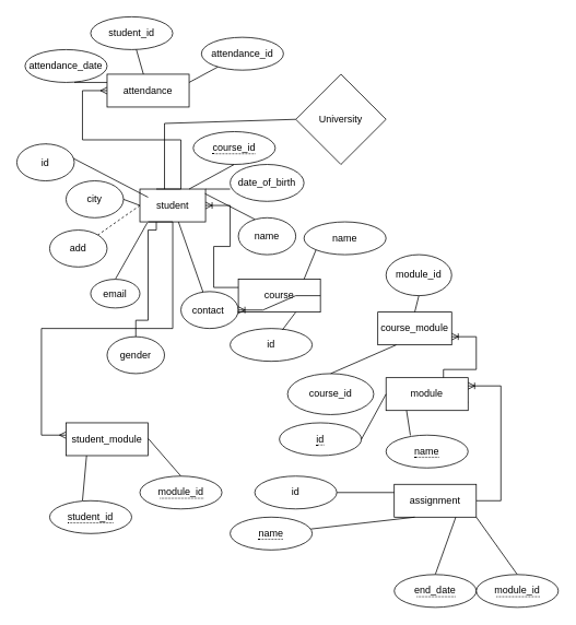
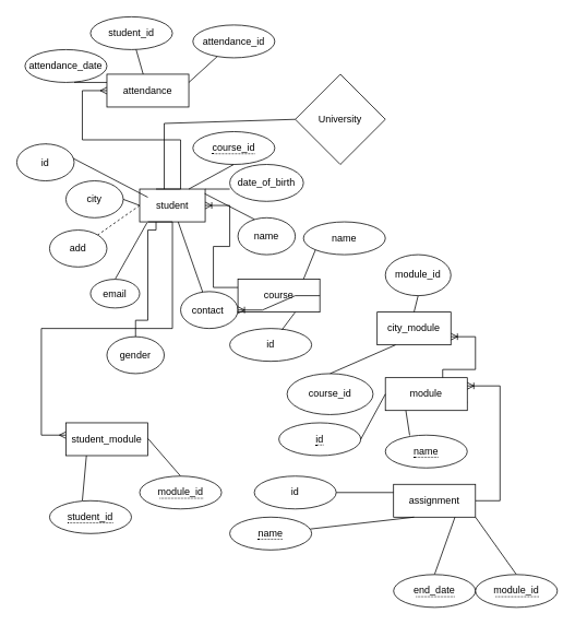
- <mxCell id="24" value="attendance_id" style="ellipse;whiteSpace=wrap;html=1;align=center;" vertex="1" parent="1"><mxGeometry x="245" y="45" width="100" height="40" as="geometry" /></mxCell>
+ <mxCell id="24" value="attendance_id" style="ellipse;whiteSpace=wrap;html=1;align=center;" vertex="1" parent="1"><mxGeometry x="235" y="30" width="100" height="40" as="geometry" /></mxCell>
- <mxCell id="36" value="course_module" style="whiteSpace=wrap;html=1;align=center;" vertex="1" parent="1"><mxGeometry x="460" y="380" width="90" height="40" as="geometry" /></mxCell>
+ <mxCell id="36" value="city_module" style="whiteSpace=wrap;html=1;align=center;" vertex="1" parent="1"><mxGeometry x="460" y="380" width="90" height="40" as="geometry" /></mxCell>
